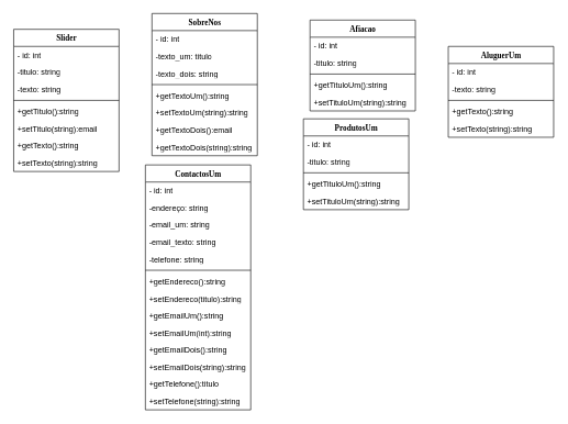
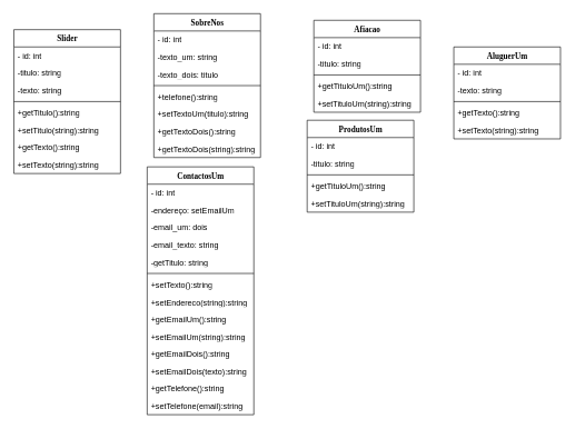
- <mxCell id="4" value="-texto_um: titulo" style="text;html=1;strokeColor=none;fillColor=none;align=left;verticalAlign=top;spacingLeft=4;spacingRight=4;whiteSpace=wrap;overflow=hidden;rotatable=0;points=[[0,0.5],[1,0.5]];portConstraint=eastwest;" vertex="1" parent="2"><mxGeometry y="52" width="160" height="26" as="geometry" /></mxCell>
+ <mxCell id="4" value="-texto_um: string" style="text;html=1;strokeColor=none;fillColor=none;align=left;verticalAlign=top;spacingLeft=4;spacingRight=4;whiteSpace=wrap;overflow=hidden;rotatable=0;points=[[0,0.5],[1,0.5]];portConstraint=eastwest;" vertex="1" parent="2"><mxGeometry y="52" width="160" height="26" as="geometry" /></mxCell>
- <mxCell id="5" value="-texto_dois: string" style="text;html=1;strokeColor=none;fillColor=none;align=left;verticalAlign=top;spacingLeft=4;spacingRight=4;whiteSpace=wrap;overflow=hidden;rotatable=0;points=[[0,0.5],[1,0.5]];portConstraint=eastwest;" vertex="1" parent="2"><mxGeometry y="78" width="160" height="26" as="geometry" /></mxCell>
+ <mxCell id="5" value="-texto_dois: titulo" style="text;html=1;strokeColor=none;fillColor=none;align=left;verticalAlign=top;spacingLeft=4;spacingRight=4;whiteSpace=wrap;overflow=hidden;rotatable=0;points=[[0,0.5],[1,0.5]];portConstraint=eastwest;" vertex="1" parent="2"><mxGeometry y="78" width="160" height="26" as="geometry" /></mxCell>
- <mxCell id="7" value="+getTextoUm():string" style="text;html=1;strokeColor=none;fillColor=none;align=left;verticalAlign=top;spacingLeft=4;spacingRight=4;whiteSpace=wrap;overflow=hidden;rotatable=0;points=[[0,0.5],[1,0.5]];portConstraint=eastwest;" vertex="1" parent="2"><mxGeometry y="112" width="160" height="26" as="geometry" /></mxCell>
+ <mxCell id="7" value="+telefone():string" style="text;html=1;strokeColor=none;fillColor=none;align=left;verticalAlign=top;spacingLeft=4;spacingRight=4;whiteSpace=wrap;overflow=hidden;rotatable=0;points=[[0,0.5],[1,0.5]];portConstraint=eastwest;" vertex="1" parent="2"><mxGeometry y="112" width="160" height="26" as="geometry" /></mxCell>
- <mxCell id="8" value="+setTextoUm(string):string" style="text;html=1;strokeColor=none;fillColor=none;align=left;verticalAlign=top;spacingLeft=4;spacingRight=4;whiteSpace=wrap;overflow=hidden;rotatable=0;points=[[0,0.5],[1,0.5]];portConstraint=eastwest;" vertex="1" parent="2"><mxGeometry y="138" width="160" height="26" as="geometry" /></mxCell>
+ <mxCell id="8" value="+setTextoUm(titulo):string" style="text;html=1;strokeColor=none;fillColor=none;align=left;verticalAlign=top;spacingLeft=4;spacingRight=4;whiteSpace=wrap;overflow=hidden;rotatable=0;points=[[0,0.5],[1,0.5]];portConstraint=eastwest;" vertex="1" parent="2"><mxGeometry y="138" width="160" height="26" as="geometry" /></mxCell>
- <mxCell id="23" value="+setTitulo(string):email" style="text;html=1;strokeColor=none;fillColor=none;align=left;verticalAlign=top;spacingLeft=4;spacingRight=4;whiteSpace=wrap;overflow=hidden;rotatable=0;points=[[0,0.5],[1,0.5]];portConstraint=eastwest;" vertex="1" parent="17"><mxGeometry y="138" width="160" height="26" as="geometry" /></mxCell>
+ <mxCell id="23" value="+setTitulo(string):string" style="text;html=1;strokeColor=none;fillColor=none;align=left;verticalAlign=top;spacingLeft=4;spacingRight=4;whiteSpace=wrap;overflow=hidden;rotatable=0;points=[[0,0.5],[1,0.5]];portConstraint=eastwest;" vertex="1" parent="17"><mxGeometry y="138" width="160" height="26" as="geometry" /></mxCell>
- <mxCell id="9" value="+getTextoDois():email" style="text;html=1;strokeColor=none;fillColor=none;align=left;verticalAlign=top;spacingLeft=4;spacingRight=4;whiteSpace=wrap;overflow=hidden;rotatable=0;points=[[0,0.5],[1,0.5]];portConstraint=eastwest;" vertex="1" parent="2"><mxGeometry y="164" width="160" height="26" as="geometry" /></mxCell>
+ <mxCell id="9" value="+getTextoDois():string" style="text;html=1;strokeColor=none;fillColor=none;align=left;verticalAlign=top;spacingLeft=4;spacingRight=4;whiteSpace=wrap;overflow=hidden;rotatable=0;points=[[0,0.5],[1,0.5]];portConstraint=eastwest;" vertex="1" parent="2"><mxGeometry y="164" width="160" height="26" as="geometry" /></mxCell>
- <mxCell id="34" value="-endereço: string" style="text;html=1;strokeColor=none;fillColor=none;align=left;verticalAlign=top;spacingLeft=4;spacingRight=4;whiteSpace=wrap;overflow=hidden;rotatable=0;points=[[0,0.5],[1,0.5]];portConstraint=eastwest;" vertex="1" parent="32"><mxGeometry y="52" width="160" height="26" as="geometry" /></mxCell>
+ <mxCell id="34" value="-endereço: setEmailUm" style="text;html=1;strokeColor=none;fillColor=none;align=left;verticalAlign=top;spacingLeft=4;spacingRight=4;whiteSpace=wrap;overflow=hidden;rotatable=0;points=[[0,0.5],[1,0.5]];portConstraint=eastwest;" vertex="1" parent="32"><mxGeometry y="52" width="160" height="26" as="geometry" /></mxCell>
- <mxCell id="35" value="-email_um: string" style="text;html=1;strokeColor=none;fillColor=none;align=left;verticalAlign=top;spacingLeft=4;spacingRight=4;whiteSpace=wrap;overflow=hidden;rotatable=0;points=[[0,0.5],[1,0.5]];portConstraint=eastwest;" vertex="1" parent="32"><mxGeometry y="78" width="160" height="26" as="geometry" /></mxCell>
+ <mxCell id="35" value="-email_um: dois" style="text;html=1;strokeColor=none;fillColor=none;align=left;verticalAlign=top;spacingLeft=4;spacingRight=4;whiteSpace=wrap;overflow=hidden;rotatable=0;points=[[0,0.5],[1,0.5]];portConstraint=eastwest;" vertex="1" parent="32"><mxGeometry y="78" width="160" height="26" as="geometry" /></mxCell>
- <mxCell id="37" value="-telefone: string" style="text;html=1;strokeColor=none;fillColor=none;align=left;verticalAlign=top;spacingLeft=4;spacingRight=4;whiteSpace=wrap;overflow=hidden;rotatable=0;points=[[0,0.5],[1,0.5]];portConstraint=eastwest;" vertex="1" parent="32"><mxGeometry y="130" width="160" height="26" as="geometry" /></mxCell>
+ <mxCell id="37" value="-getTitulo: string" style="text;html=1;strokeColor=none;fillColor=none;align=left;verticalAlign=top;spacingLeft=4;spacingRight=4;whiteSpace=wrap;overflow=hidden;rotatable=0;points=[[0,0.5],[1,0.5]];portConstraint=eastwest;" vertex="1" parent="32"><mxGeometry y="130" width="160" height="26" as="geometry" /></mxCell>
- <mxCell id="39" value="+getEndereco():string" style="text;html=1;strokeColor=none;fillColor=none;align=left;verticalAlign=top;spacingLeft=4;spacingRight=4;whiteSpace=wrap;overflow=hidden;rotatable=0;points=[[0,0.5],[1,0.5]];portConstraint=eastwest;" vertex="1" parent="32"><mxGeometry y="164" width="160" height="26" as="geometry" /></mxCell>
+ <mxCell id="39" value="+setTexto():string" style="text;html=1;strokeColor=none;fillColor=none;align=left;verticalAlign=top;spacingLeft=4;spacingRight=4;whiteSpace=wrap;overflow=hidden;rotatable=0;points=[[0,0.5],[1,0.5]];portConstraint=eastwest;" vertex="1" parent="32"><mxGeometry y="164" width="160" height="26" as="geometry" /></mxCell>
- <mxCell id="40" value="+setEndereco(titulo):string" style="text;html=1;strokeColor=none;fillColor=none;align=left;verticalAlign=top;spacingLeft=4;spacingRight=4;whiteSpace=wrap;overflow=hidden;rotatable=0;points=[[0,0.5],[1,0.5]];portConstraint=eastwest;" vertex="1" parent="32"><mxGeometry y="190" width="160" height="26" as="geometry" /></mxCell>
+ <mxCell id="40" value="+setEndereco(string):string" style="text;html=1;strokeColor=none;fillColor=none;align=left;verticalAlign=top;spacingLeft=4;spacingRight=4;whiteSpace=wrap;overflow=hidden;rotatable=0;points=[[0,0.5],[1,0.5]];portConstraint=eastwest;" vertex="1" parent="32"><mxGeometry y="190" width="160" height="26" as="geometry" /></mxCell>
- <mxCell id="42" value="+setEmailUm(int):string" style="text;html=1;strokeColor=none;fillColor=none;align=left;verticalAlign=top;spacingLeft=4;spacingRight=4;whiteSpace=wrap;overflow=hidden;rotatable=0;points=[[0,0.5],[1,0.5]];portConstraint=eastwest;" vertex="1" parent="32"><mxGeometry y="242" width="160" height="26" as="geometry" /></mxCell>
+ <mxCell id="42" value="+setEmailUm(string):string" style="text;html=1;strokeColor=none;fillColor=none;align=left;verticalAlign=top;spacingLeft=4;spacingRight=4;whiteSpace=wrap;overflow=hidden;rotatable=0;points=[[0,0.5],[1,0.5]];portConstraint=eastwest;" vertex="1" parent="32"><mxGeometry y="242" width="160" height="26" as="geometry" /></mxCell>
- <mxCell id="44" value="+setEmailDois(string):string" style="text;html=1;strokeColor=none;fillColor=none;align=left;verticalAlign=top;spacingLeft=4;spacingRight=4;whiteSpace=wrap;overflow=hidden;rotatable=0;points=[[0,0.5],[1,0.5]];portConstraint=eastwest;" vertex="1" parent="32"><mxGeometry y="294" width="160" height="26" as="geometry" /></mxCell>
+ <mxCell id="44" value="+setEmailDois(texto):string" style="text;html=1;strokeColor=none;fillColor=none;align=left;verticalAlign=top;spacingLeft=4;spacingRight=4;whiteSpace=wrap;overflow=hidden;rotatable=0;points=[[0,0.5],[1,0.5]];portConstraint=eastwest;" vertex="1" parent="32"><mxGeometry y="294" width="160" height="26" as="geometry" /></mxCell>
- <mxCell id="45" value="+getTelefone():titulo" style="text;html=1;strokeColor=none;fillColor=none;align=left;verticalAlign=top;spacingLeft=4;spacingRight=4;whiteSpace=wrap;overflow=hidden;rotatable=0;points=[[0,0.5],[1,0.5]];portConstraint=eastwest;" vertex="1" parent="32"><mxGeometry y="320" width="160" height="26" as="geometry" /></mxCell>
+ <mxCell id="45" value="+getTelefone():string" style="text;html=1;strokeColor=none;fillColor=none;align=left;verticalAlign=top;spacingLeft=4;spacingRight=4;whiteSpace=wrap;overflow=hidden;rotatable=0;points=[[0,0.5],[1,0.5]];portConstraint=eastwest;" vertex="1" parent="32"><mxGeometry y="320" width="160" height="26" as="geometry" /></mxCell>
- <mxCell id="46" value="+setTelefone(string):string" style="text;html=1;strokeColor=none;fillColor=none;align=left;verticalAlign=top;spacingLeft=4;spacingRight=4;whiteSpace=wrap;overflow=hidden;rotatable=0;points=[[0,0.5],[1,0.5]];portConstraint=eastwest;" vertex="1" parent="32"><mxGeometry y="346" width="160" height="26" as="geometry" /></mxCell>
+ <mxCell id="46" value="+setTelefone(email):string" style="text;html=1;strokeColor=none;fillColor=none;align=left;verticalAlign=top;spacingLeft=4;spacingRight=4;whiteSpace=wrap;overflow=hidden;rotatable=0;points=[[0,0.5],[1,0.5]];portConstraint=eastwest;" vertex="1" parent="32"><mxGeometry y="346" width="160" height="26" as="geometry" /></mxCell>
